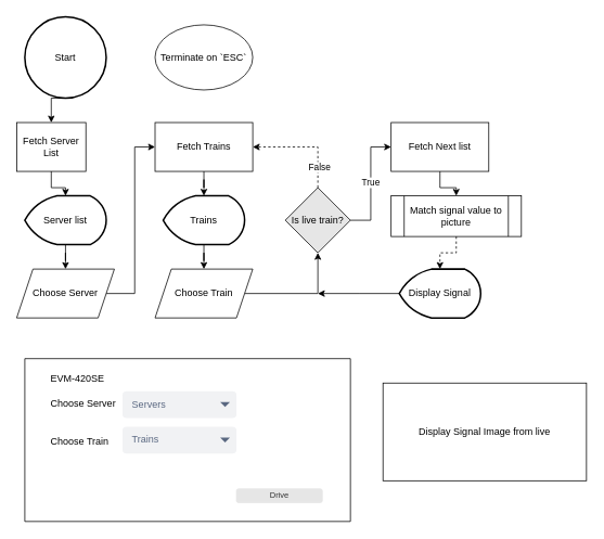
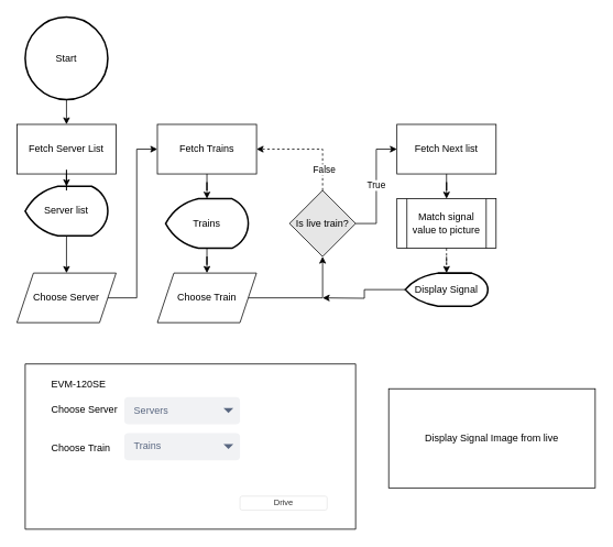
- <mxCell id="37" value="Terminate on `ESC`" style="ellipse;whiteSpace=wrap;html=1;" vertex="1" parent="1"><mxGeometry x="190" y="30" width="120" height="80" as="geometry" /></mxCell>
- <mxCell id="2" value="Fetch Server List" style="rounded=0;whiteSpace=wrap;html=1;" vertex="1" parent="1"><mxGeometry x="20" y="150" width="85" height="60" as="geometry" /></mxCell>
+ <mxCell id="2" value="Fetch Server List" style="rounded=0;whiteSpace=wrap;html=1;" vertex="1" parent="1"><mxGeometry x="20" y="150" width="120" height="60" as="geometry" /></mxCell>
- <mxCell id="22" value="Match signal value to picture" style="shape=process;whiteSpace=wrap;html=1;backgroundOutline=1;" vertex="1" parent="1"><mxGeometry x="480" y="240" width="160" height="50" as="geometry" /></mxCell>
+ <mxCell id="22" value="Match signal value to picture" style="shape=process;whiteSpace=wrap;html=1;backgroundOutline=1;" vertex="1" parent="1"><mxGeometry x="480" y="240" width="120" height="60" as="geometry" /></mxCell>
- <mxCell id="8" value="Server list" style="strokeWidth=2;html=1;shape=mxgraph.flowchart.display;whiteSpace=wrap;" vertex="1" parent="1"><mxGeometry x="30" y="240" width="100" height="60" as="geometry" /></mxCell>
+ <mxCell id="8" value="Server list" style="strokeWidth=2;html=1;shape=mxgraph.flowchart.display;whiteSpace=wrap;" vertex="1" parent="1"><mxGeometry x="30" y="225" width="100" height="60" as="geometry" /></mxCell>
- <mxCell id="25" value="Display Signal" style="strokeWidth=2;html=1;shape=mxgraph.flowchart.display;whiteSpace=wrap;" vertex="1" parent="1"><mxGeometry x="490" y="330" width="100" height="60" as="geometry" /></mxCell>
+ <mxCell id="25" value="Display Signal" style="strokeWidth=2;html=1;shape=mxgraph.flowchart.display;whiteSpace=wrap;" vertex="1" parent="1"><mxGeometry x="490" y="330" width="100" height="40" as="geometry" /></mxCell>
- <mxCell id="28" value="EVM-420SE" style="text;html=1;align=left;verticalAlign=middle;whiteSpace=wrap;rounded=0;" vertex="1" parent="27"><mxGeometry x="30" y="10" width="90" height="30" as="geometry" /></mxCell>
+ <mxCell id="28" value="EVM-120SE" style="text;html=1;align=left;verticalAlign=middle;whiteSpace=wrap;rounded=0;" vertex="1" parent="27"><mxGeometry x="30" y="10" width="90" height="30" as="geometry" /></mxCell>
- <mxCell id="35" value="Drive" style="rounded=1;html=1;shadow=0;dashed=0;whiteSpace=wrap;fontSize=10;fillColor=#E6E6E6;align=center;strokeColor=#E6E6E6;fontColor=#333333;" vertex="1" parent="27"><mxGeometry x="260" y="160" width="105.5" height="16.88" as="geometry" /></mxCell>
+ <mxCell id="35" value="Drive" style="rounded=1;html=1;shadow=0;dashed=0;whiteSpace=wrap;fontSize=10;fillColor=#ffffff;align=center;strokeColor=#E6E6E6;fontColor=#333333;" vertex="1" parent="27"><mxGeometry x="260" y="160" width="105.5" height="16.88" as="geometry" /></mxCell>
